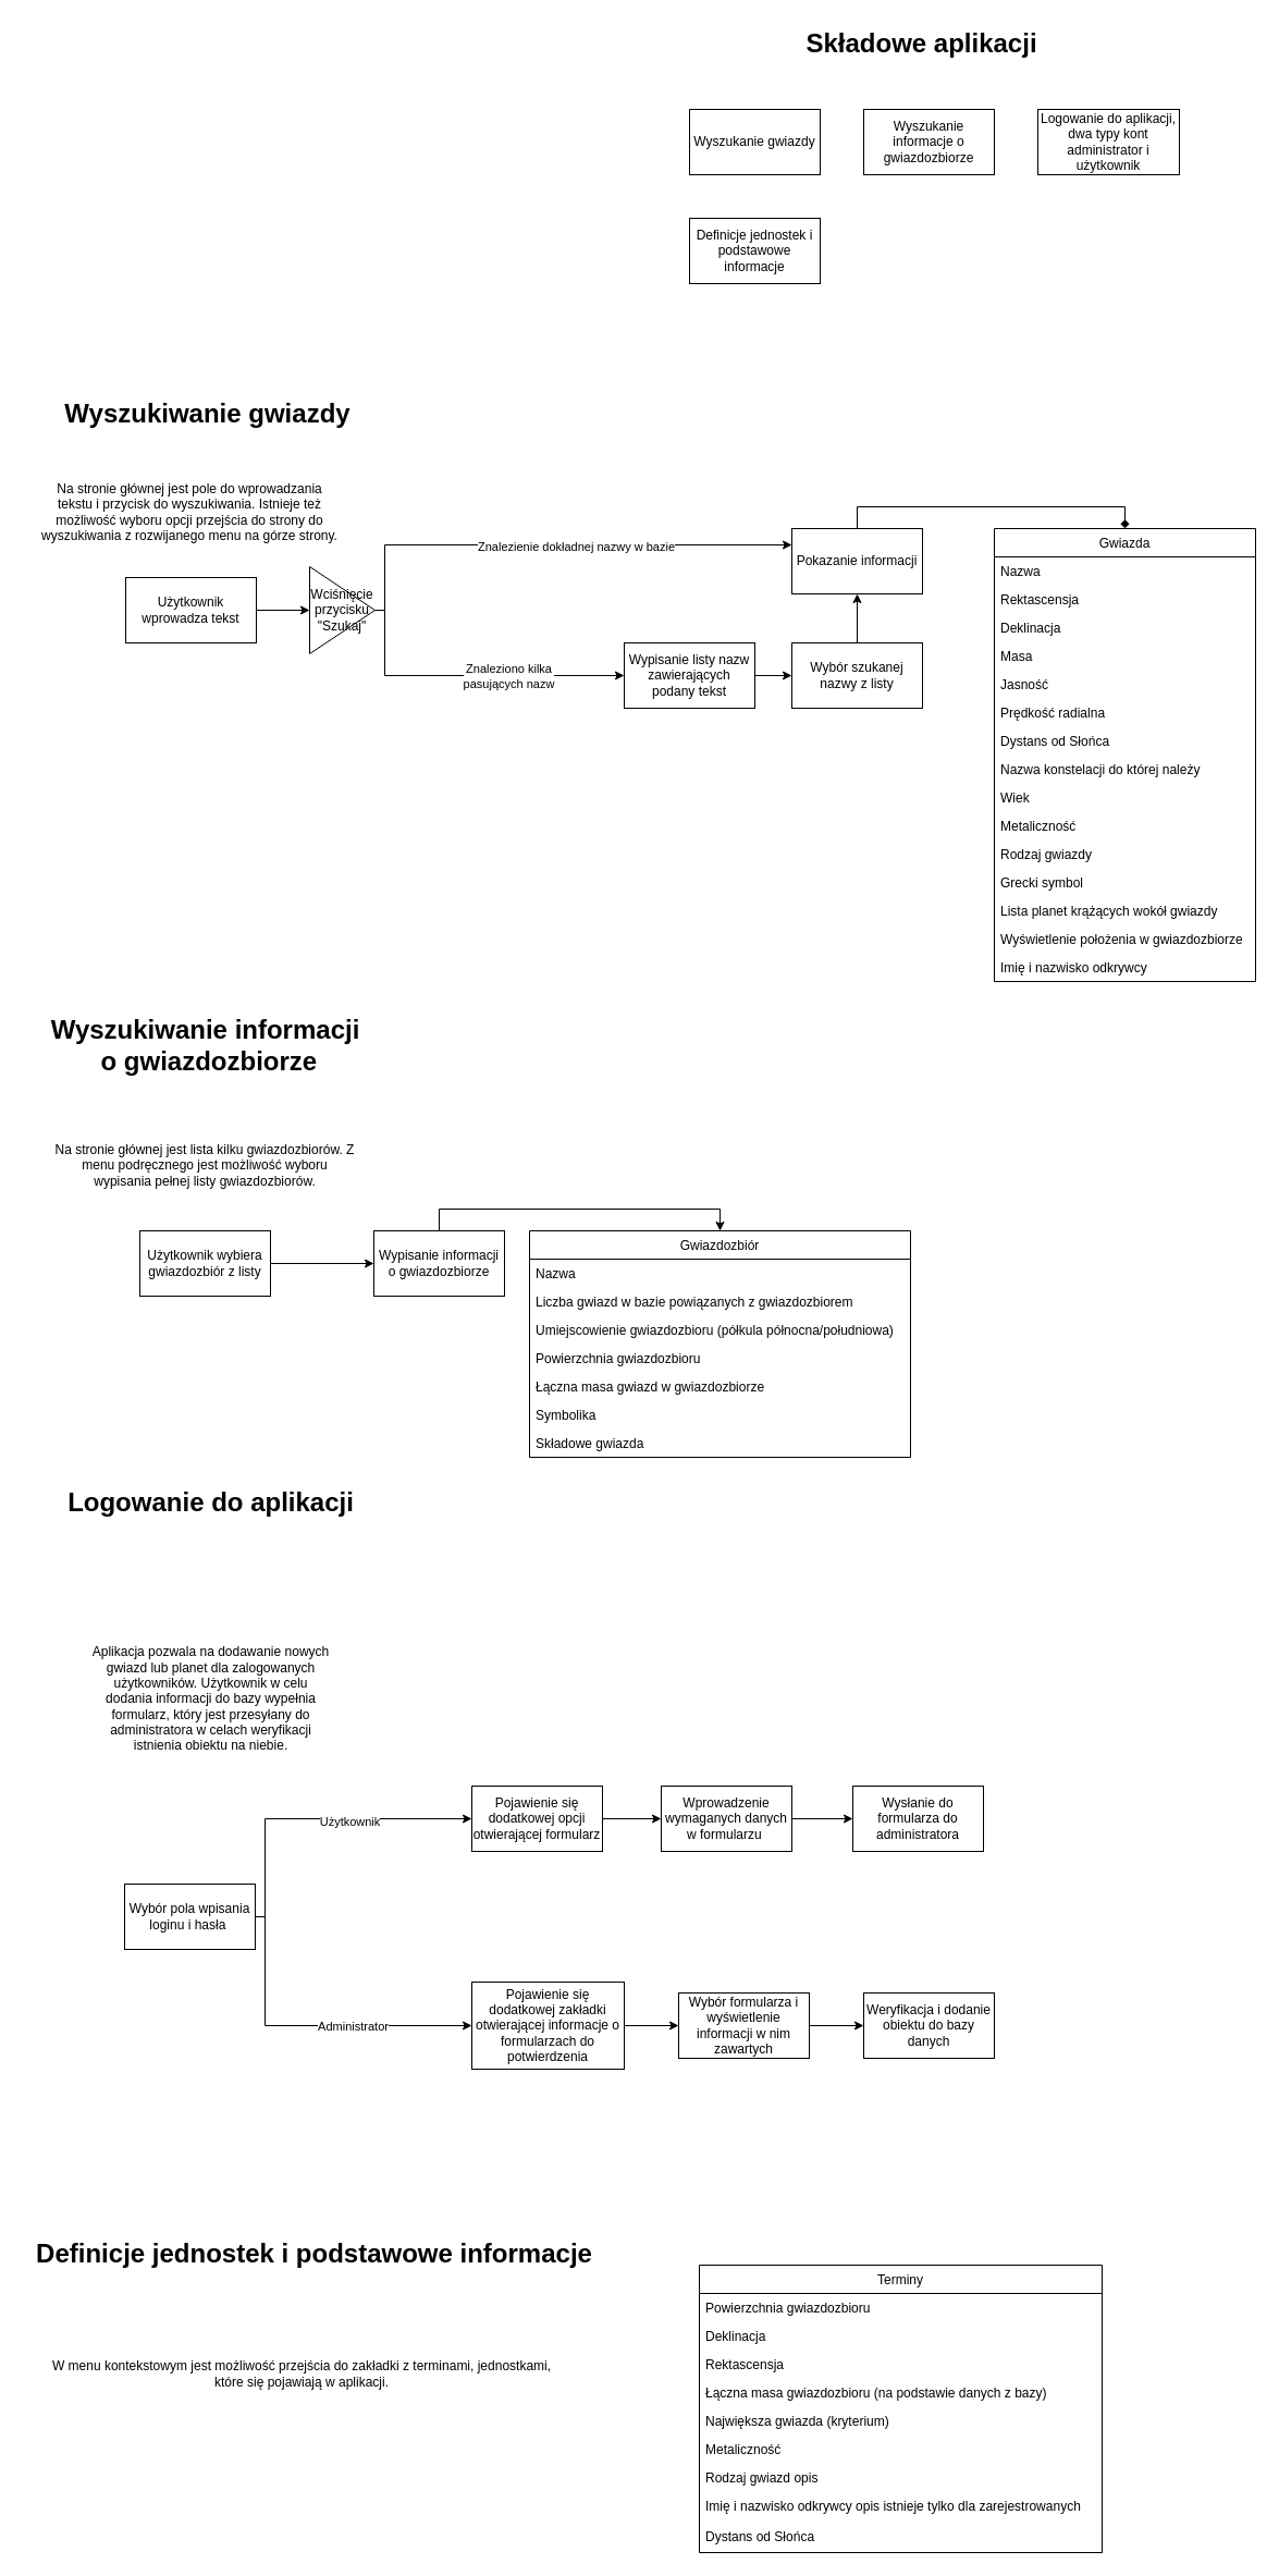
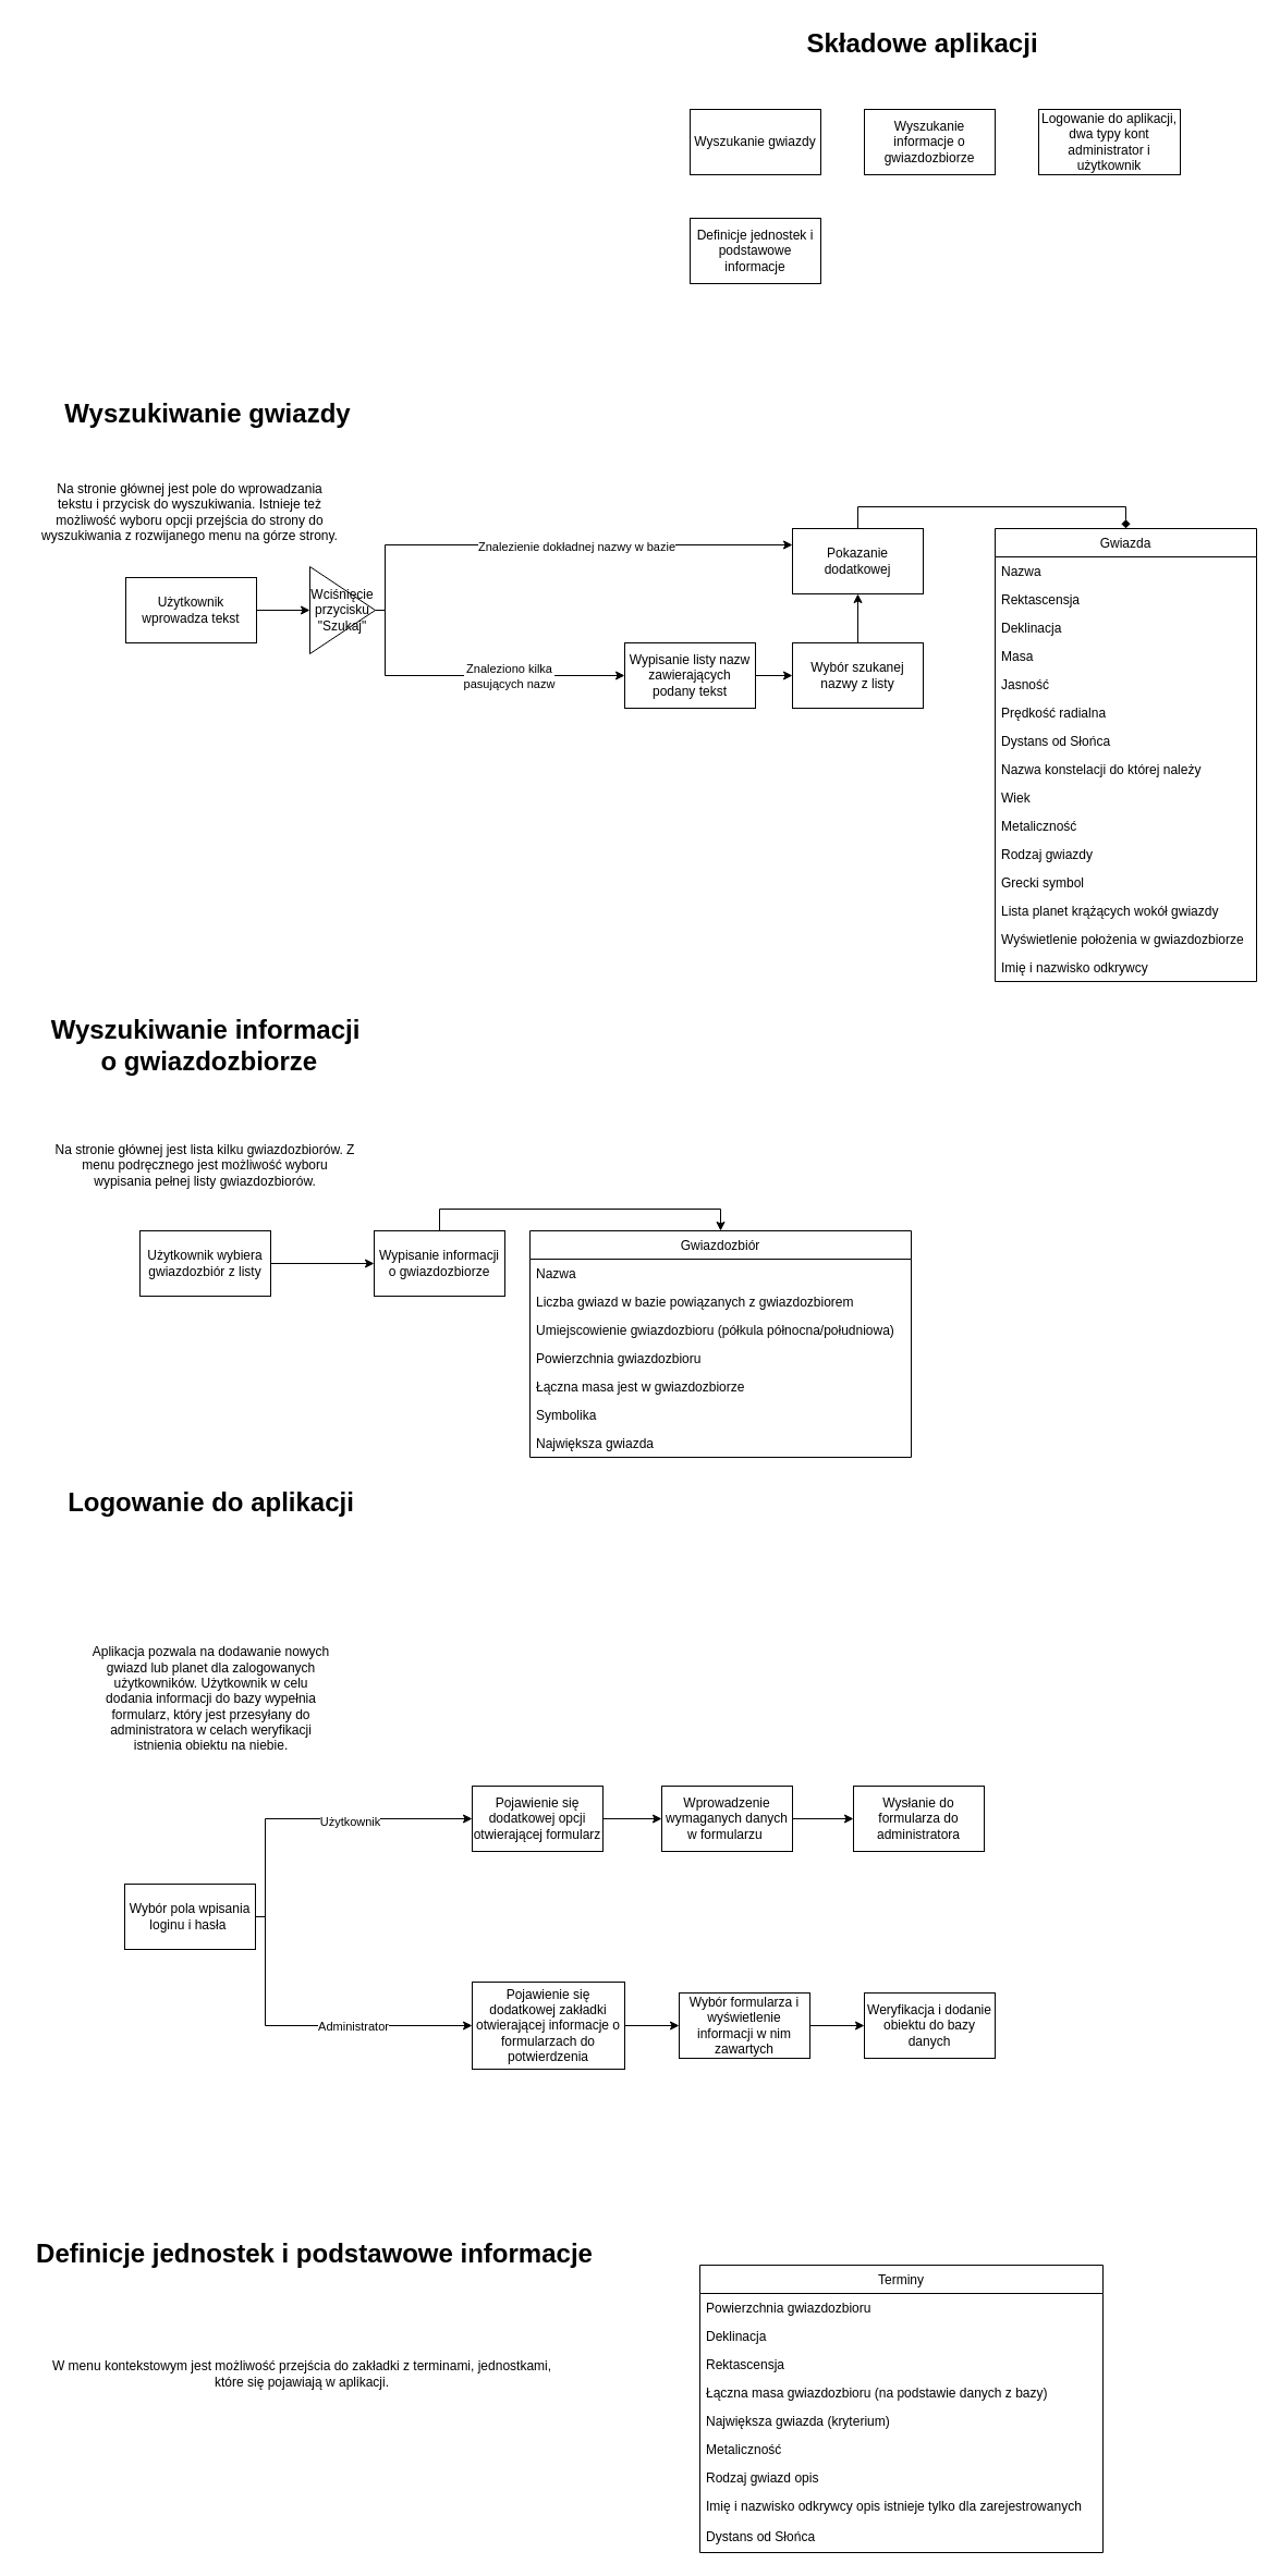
- <mxCell id="19" value="Pokazanie informacji" style="rounded=0;whiteSpace=wrap;html=1;" vertex="1" parent="1"><mxGeometry x="727" y="485" width="120" height="60" as="geometry" /></mxCell>
+ <mxCell id="19" value="Pokazanie dodatkowej" style="rounded=0;whiteSpace=wrap;html=1;" vertex="1" parent="1"><mxGeometry x="727" y="485" width="120" height="60" as="geometry" /></mxCell>
- <mxCell id="35" value="Łączna masa gwiazd w gwiazdozbiorze" style="text;strokeColor=none;fillColor=none;align=left;verticalAlign=top;spacingLeft=4;spacingRight=4;overflow=hidden;rotatable=0;points=[[0,0.5],[1,0.5]];portConstraint=eastwest;" vertex="1" parent="30"><mxGeometry y="130" width="350" height="26" as="geometry" /></mxCell>
+ <mxCell id="35" value="Łączna masa jest w gwiazdozbiorze" style="text;strokeColor=none;fillColor=none;align=left;verticalAlign=top;spacingLeft=4;spacingRight=4;overflow=hidden;rotatable=0;points=[[0,0.5],[1,0.5]];portConstraint=eastwest;" vertex="1" parent="30"><mxGeometry y="130" width="350" height="26" as="geometry" /></mxCell>
- <mxCell id="37" value="Składowe gwiazda" style="text;strokeColor=none;fillColor=none;align=left;verticalAlign=top;spacingLeft=4;spacingRight=4;overflow=hidden;rotatable=0;points=[[0,0.5],[1,0.5]];portConstraint=eastwest;" vertex="1" parent="30"><mxGeometry y="182" width="350" height="26" as="geometry" /></mxCell>
+ <mxCell id="37" value="Największa gwiazda" style="text;strokeColor=none;fillColor=none;align=left;verticalAlign=top;spacingLeft=4;spacingRight=4;overflow=hidden;rotatable=0;points=[[0,0.5],[1,0.5]];portConstraint=eastwest;" vertex="1" parent="30"><mxGeometry y="182" width="350" height="26" as="geometry" /></mxCell>
